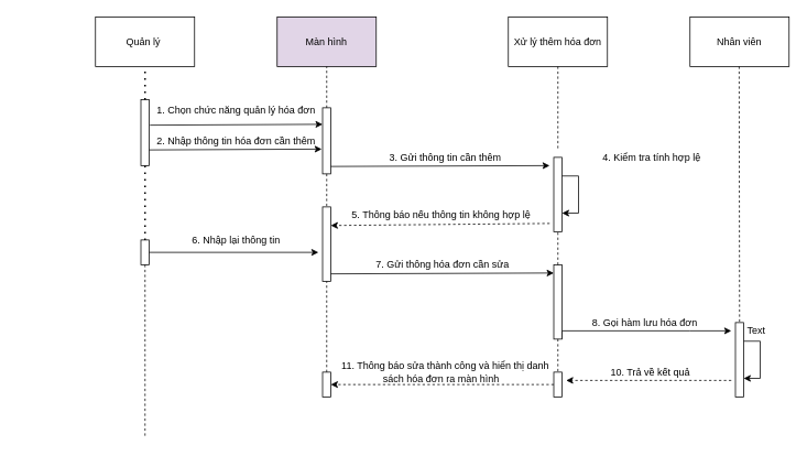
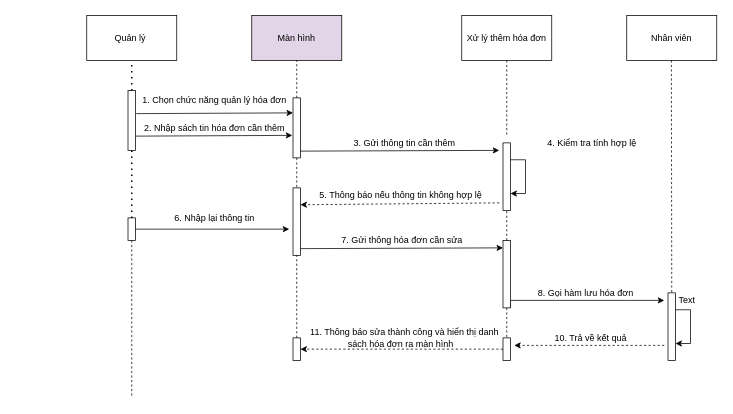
- <mxCell id="37" value="&amp;nbsp; &amp;nbsp; &amp;nbsp; &amp;nbsp; &amp;nbsp; &amp;nbsp; &amp;nbsp; &amp;nbsp; &amp;nbsp; &amp;nbsp; &amp;nbsp; &amp;nbsp; &amp;nbsp; &amp;nbsp; &amp;nbsp; &amp;nbsp; &amp;nbsp; &amp;nbsp; &amp;nbsp; &amp;nbsp; &amp;nbsp; &amp;nbsp; &amp;nbsp; &amp;nbsp; 2. Nhập thông tin hóa đơn cần thêm" style="text;html=1;align=center;verticalAlign=middle;resizable=0;points=[];autosize=1;strokeColor=none;fillColor=none;fontSize=12;" parent="1" vertex="1"><mxGeometry x="20" y="160" width="370" height="20" as="geometry" /></mxCell>
+ <mxCell id="37" value="&amp;nbsp; &amp;nbsp; &amp;nbsp; &amp;nbsp; &amp;nbsp; &amp;nbsp; &amp;nbsp; &amp;nbsp; &amp;nbsp; &amp;nbsp; &amp;nbsp; &amp;nbsp; &amp;nbsp; &amp;nbsp; &amp;nbsp; &amp;nbsp; &amp;nbsp; &amp;nbsp; &amp;nbsp; &amp;nbsp; &amp;nbsp; &amp;nbsp; &amp;nbsp; &amp;nbsp; 2. Nhập sách tin hóa đơn cần thêm" style="text;html=1;align=center;verticalAlign=middle;resizable=0;points=[];autosize=1;strokeColor=none;fillColor=none;fontSize=12;" parent="1" vertex="1"><mxGeometry x="20" y="160" width="370" height="20" as="geometry" /></mxCell>
